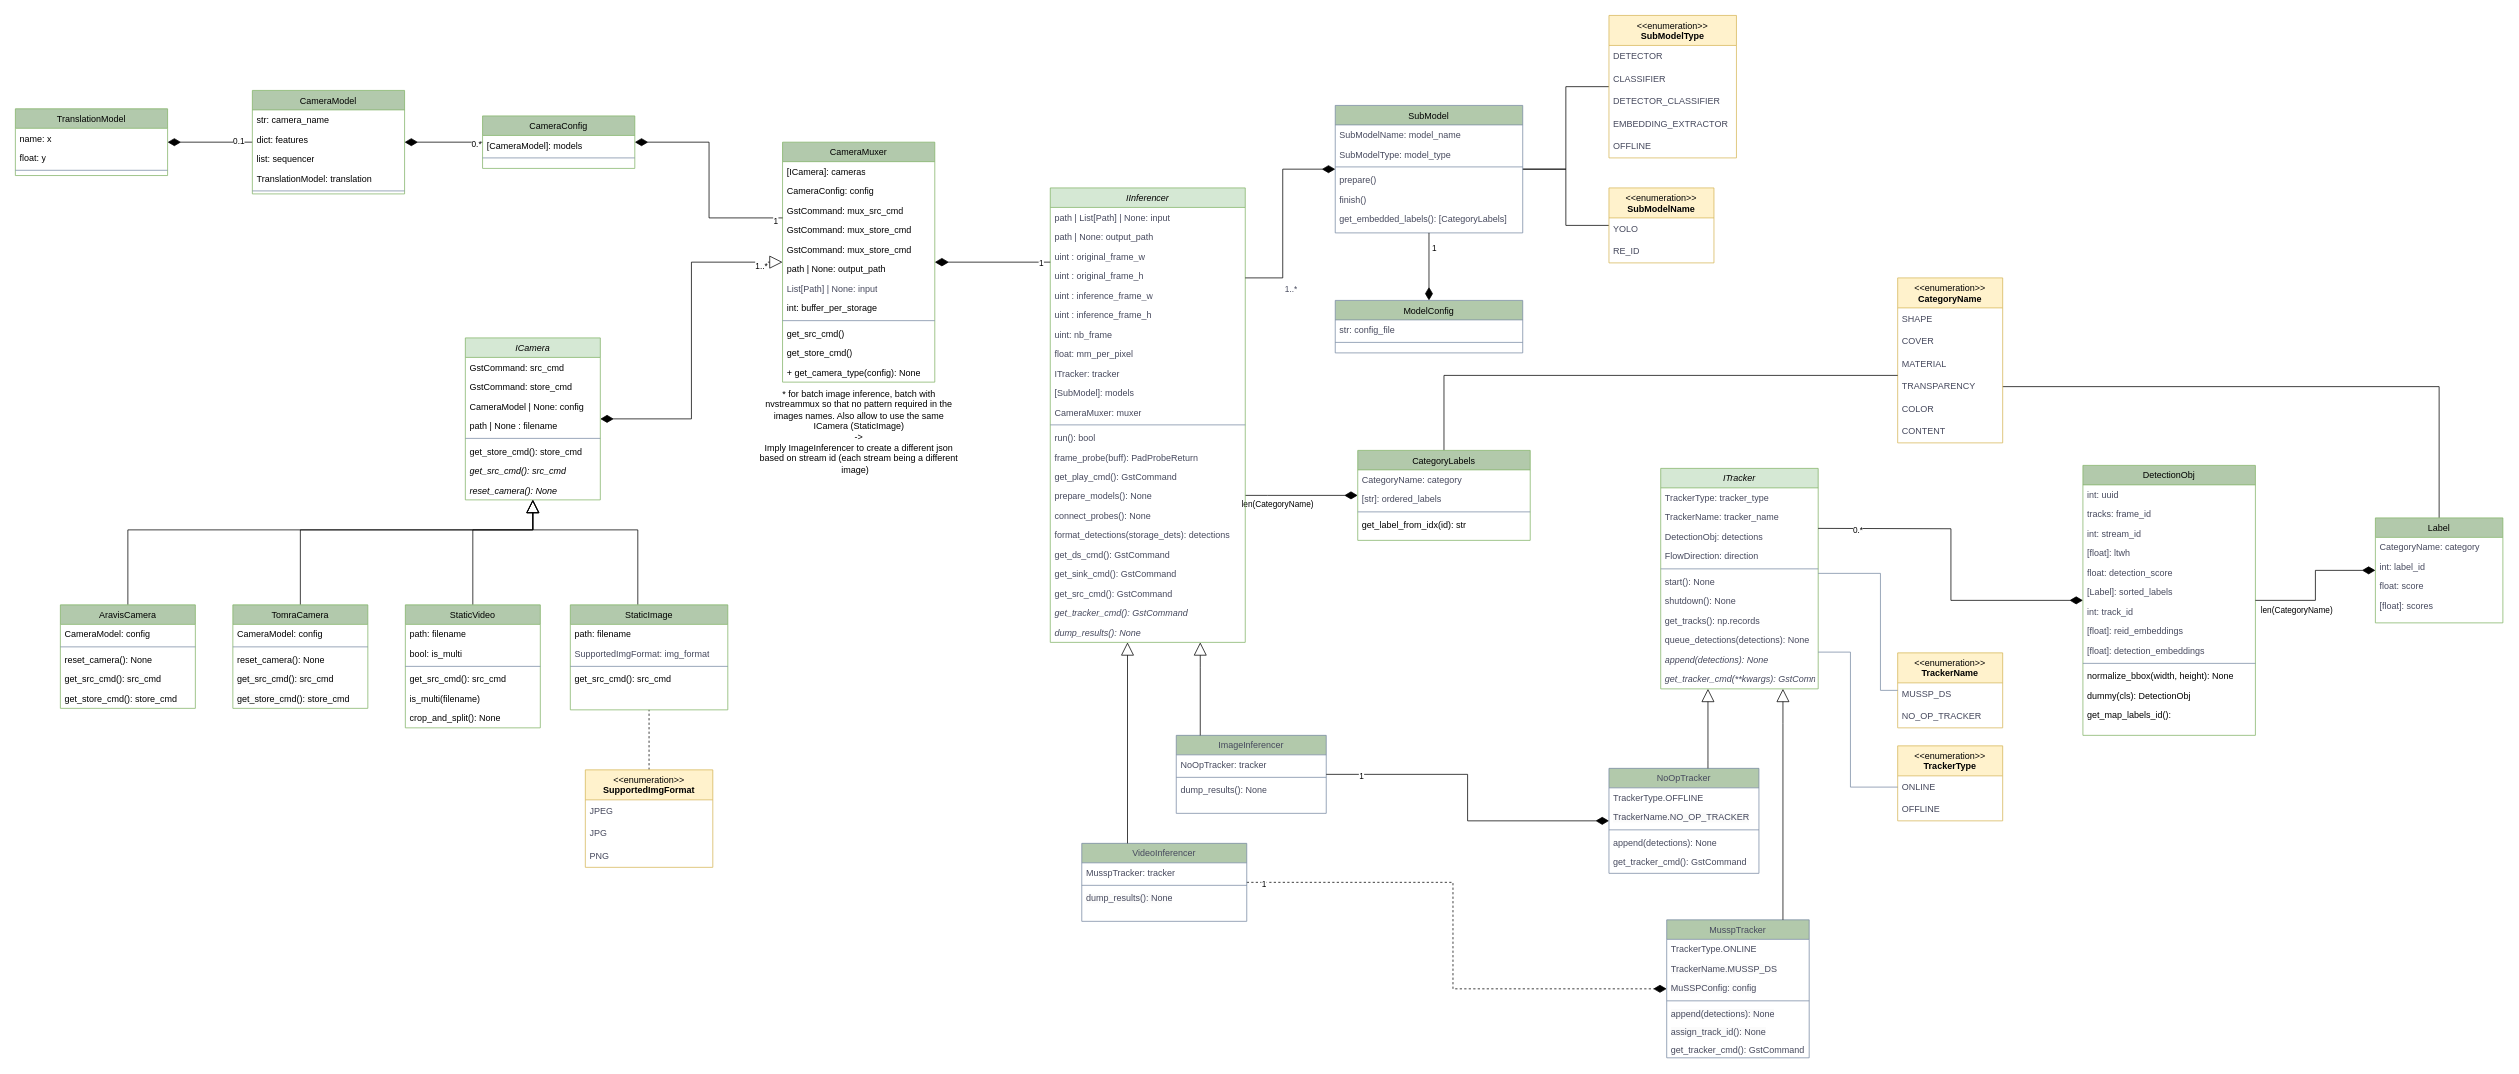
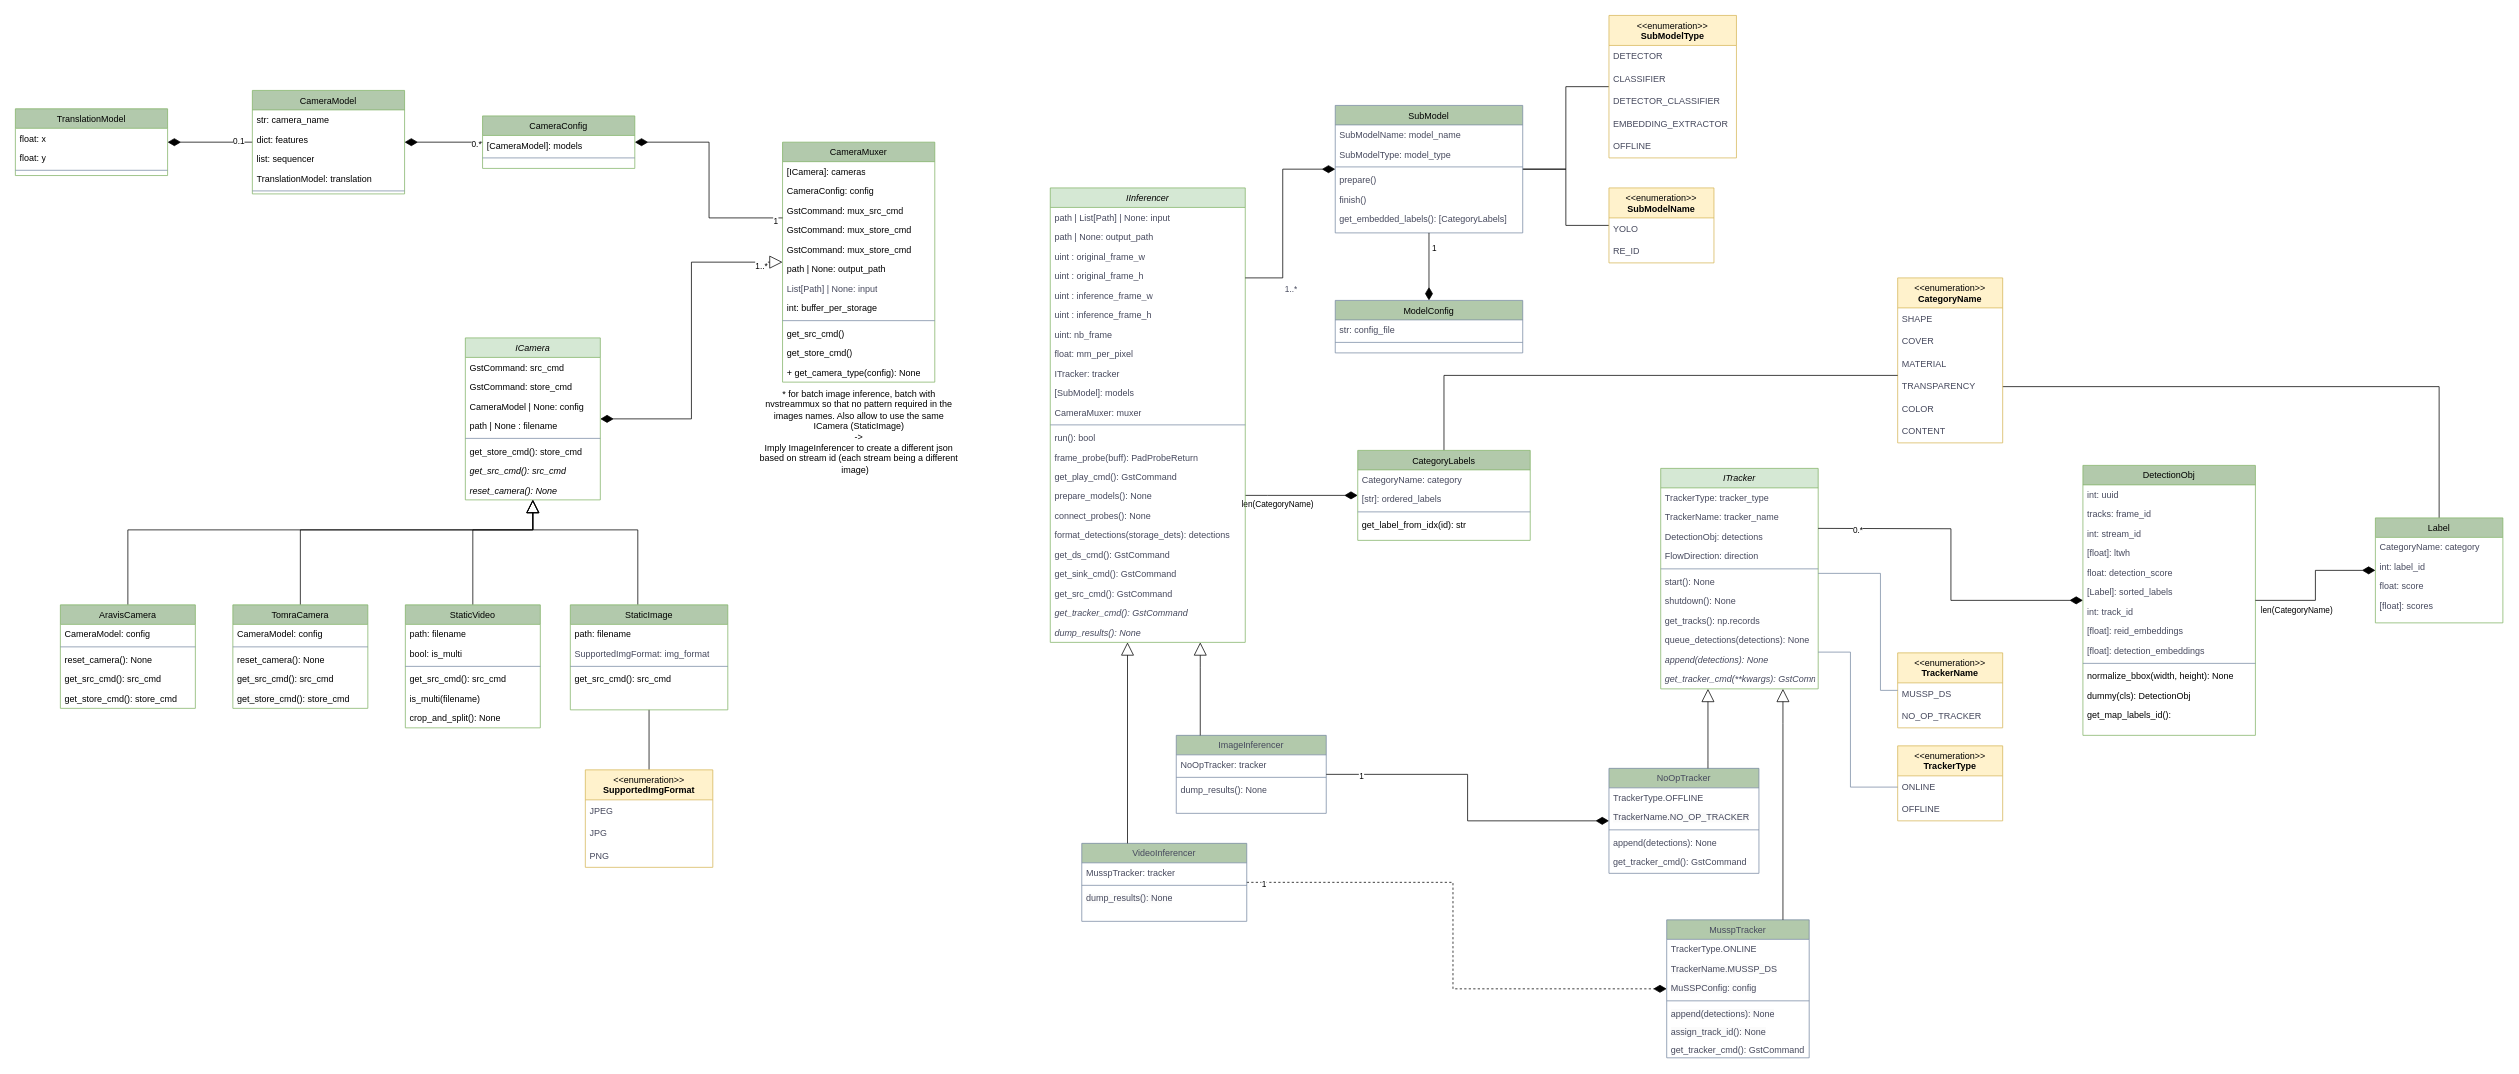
- <mxCell id="204" value="name: x" style="text;strokeColor=none;fillColor=none;align=left;verticalAlign=top;spacingLeft=4;spacingRight=4;overflow=hidden;rotatable=0;points=[[0,0.5],[1,0.5]];portConstraint=eastwest;whiteSpace=wrap;html=1;" parent="203" vertex="1"><mxGeometry y="26" width="203" height="26" as="geometry" /></mxCell>
+ <mxCell id="204" value="float: x" style="text;strokeColor=none;fillColor=none;align=left;verticalAlign=top;spacingLeft=4;spacingRight=4;overflow=hidden;rotatable=0;points=[[0,0.5],[1,0.5]];portConstraint=eastwest;whiteSpace=wrap;html=1;" parent="203" vertex="1"><mxGeometry y="26" width="203" height="26" as="geometry" /></mxCell>
- <mxCell id="171" style="edgeStyle=orthogonalEdgeStyle;rounded=0;orthogonalLoop=1;jettySize=auto;html=1;endArrow=none;endFill=0;startArrow=diamondThin;startFill=1;endSize=20;startSize=16;" parent="1" source="173" target="4" edge="1"><mxGeometry relative="1" as="geometry"><Array as="points"><mxPoint x="1210" y="330" /><mxPoint x="1210" y="330" /></Array></mxGeometry></mxCell>
- <mxCell id="172" value="1" style="edgeLabel;html=1;align=center;verticalAlign=middle;resizable=0;points=[];" parent="171" vertex="1" connectable="0"><mxGeometry x="0.835" relative="1" as="geometry"><mxPoint as="offset" /></mxGeometry></mxCell>
- <mxCell id="92" style="edgeStyle=orthogonalEdgeStyle;rounded=0;orthogonalLoop=1;jettySize=auto;html=1;endArrow=none;endFill=0;dashed=1;" parent="1" source="93" target="151" edge="1"><mxGeometry relative="1" as="geometry" /></mxCell>
+ <mxCell id="92" style="edgeStyle=orthogonalEdgeStyle;rounded=0;orthogonalLoop=1;jettySize=auto;html=1;endArrow=none;endFill=0;" parent="1" source="93" target="151" edge="1"><mxGeometry relative="1" as="geometry" /></mxCell>
